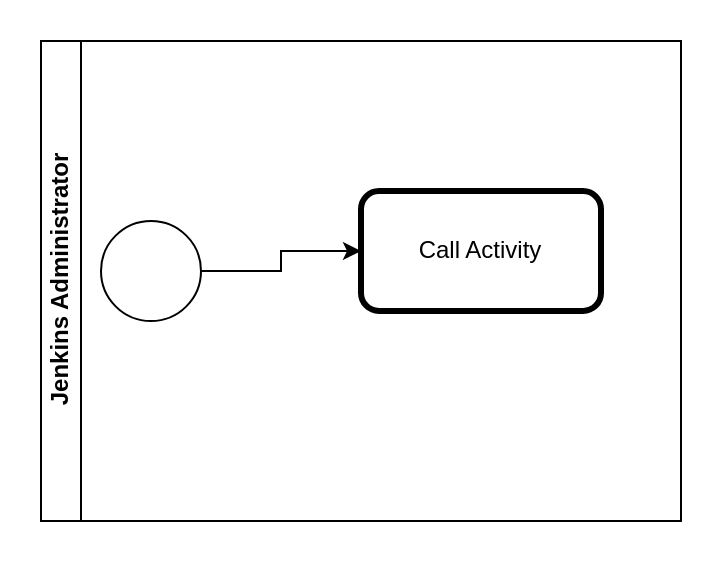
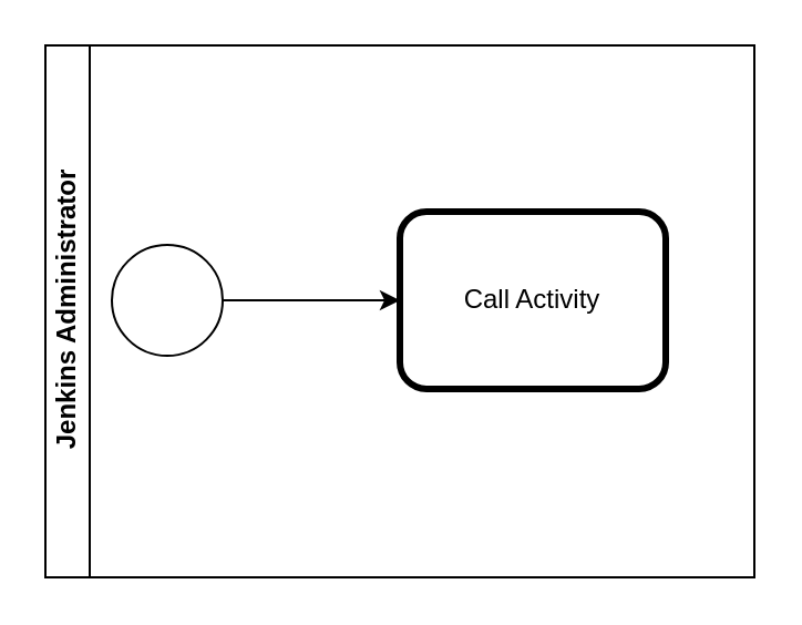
- <mxCell id="5" value="Call Activity" style="shape=ext;rounded=1;html=1;whiteSpace=wrap;strokeWidth=3;" vertex="1" parent="2"><mxGeometry x="160" y="75" width="120" height="60" as="geometry" /></mxCell>
+ <mxCell id="5" value="Call Activity" style="shape=ext;rounded=1;html=1;whiteSpace=wrap;strokeWidth=3;" vertex="1" parent="2"><mxGeometry x="160" y="75" width="120" height="80" as="geometry" /></mxCell>
